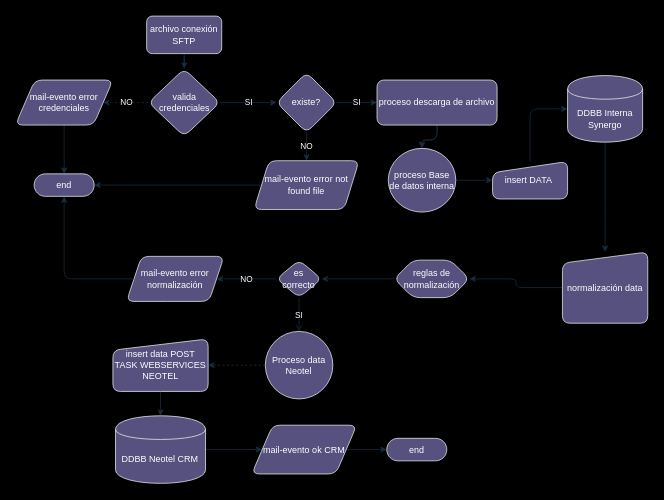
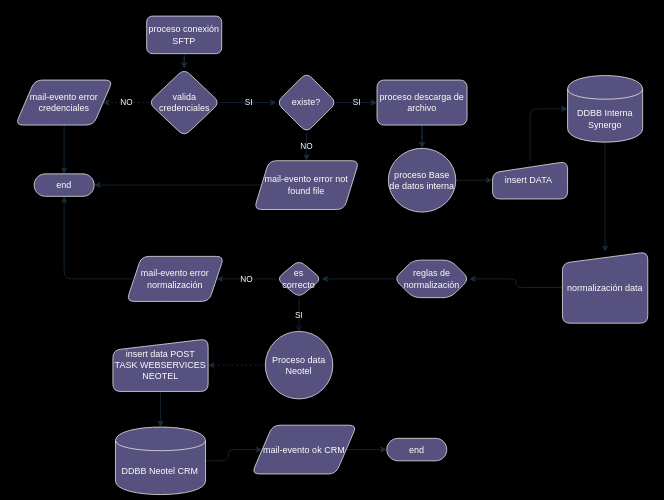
- <mxCell id="3" value="archivo conexión SFTP" style="html=1;dashed=0;whiteSpace=wrap;fillColor=#56517E;strokeColor=#EEEEEE;shadow=0;rounded=1;labelBackgroundColor=none;fontColor=#FFFFFF;" parent="1" vertex="1"><mxGeometry x="195" y="20.76" width="100" height="50" as="geometry" /></mxCell>
+ <mxCell id="3" value="proceso conexión SFTP" style="html=1;dashed=0;whiteSpace=wrap;fillColor=#56517E;strokeColor=#EEEEEE;shadow=0;rounded=1;labelBackgroundColor=none;fontColor=#FFFFFF;" parent="1" vertex="1"><mxGeometry x="195" y="20.76" width="100" height="50" as="geometry" /></mxCell>
- <mxCell id="39" value="proceso descarga de archivo" style="whiteSpace=wrap;html=1;dashed=0;fillColor=#56517E;strokeColor=#EEEEEE;shadow=0;rounded=1;labelBackgroundColor=none;fontColor=#FFFFFF;" parent="1" vertex="1"><mxGeometry x="502" y="106" width="160" height="60" as="geometry" /></mxCell>
+ <mxCell id="39" value="proceso descarga de archivo" style="whiteSpace=wrap;html=1;dashed=0;fillColor=#56517E;strokeColor=#EEEEEE;shadow=0;rounded=1;labelBackgroundColor=none;fontColor=#FFFFFF;" parent="1" vertex="1"><mxGeometry x="502" y="106" width="120" height="60" as="geometry" /></mxCell>
- <mxCell id="31" value="DDBB Neotel CRM" style="shape=cylinder;whiteSpace=wrap;html=1;boundedLbl=1;backgroundOutline=1;fillColor=#56517E;strokeColor=#EEEEEE;shadow=0;rounded=1;labelBackgroundColor=none;fontColor=#FFFFFF;" parent="1" vertex="1"><mxGeometry x="153.44" y="553.5" width="120" height="90" as="geometry" /></mxCell>
+ <mxCell id="31" value="DDBB Neotel CRM" style="shape=cylinder;whiteSpace=wrap;html=1;boundedLbl=1;backgroundOutline=1;fillColor=#56517E;strokeColor=#EEEEEE;shadow=0;rounded=1;labelBackgroundColor=none;fontColor=#FFFFFF;" parent="1" vertex="1"><mxGeometry x="153.44" y="568.5" width="120" height="90" as="geometry" /></mxCell>
